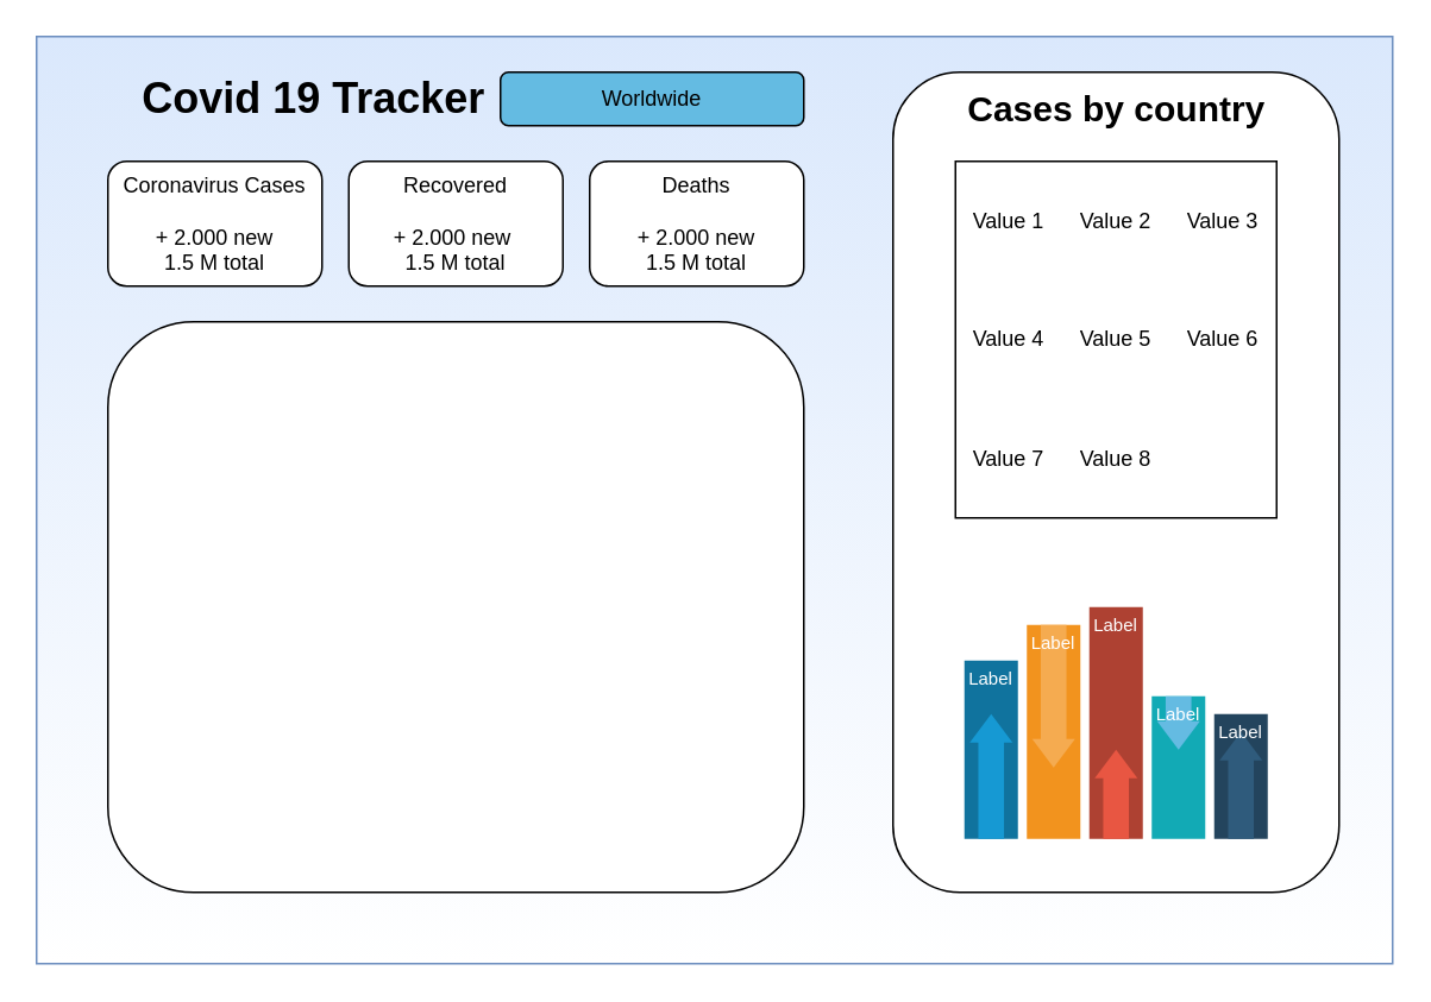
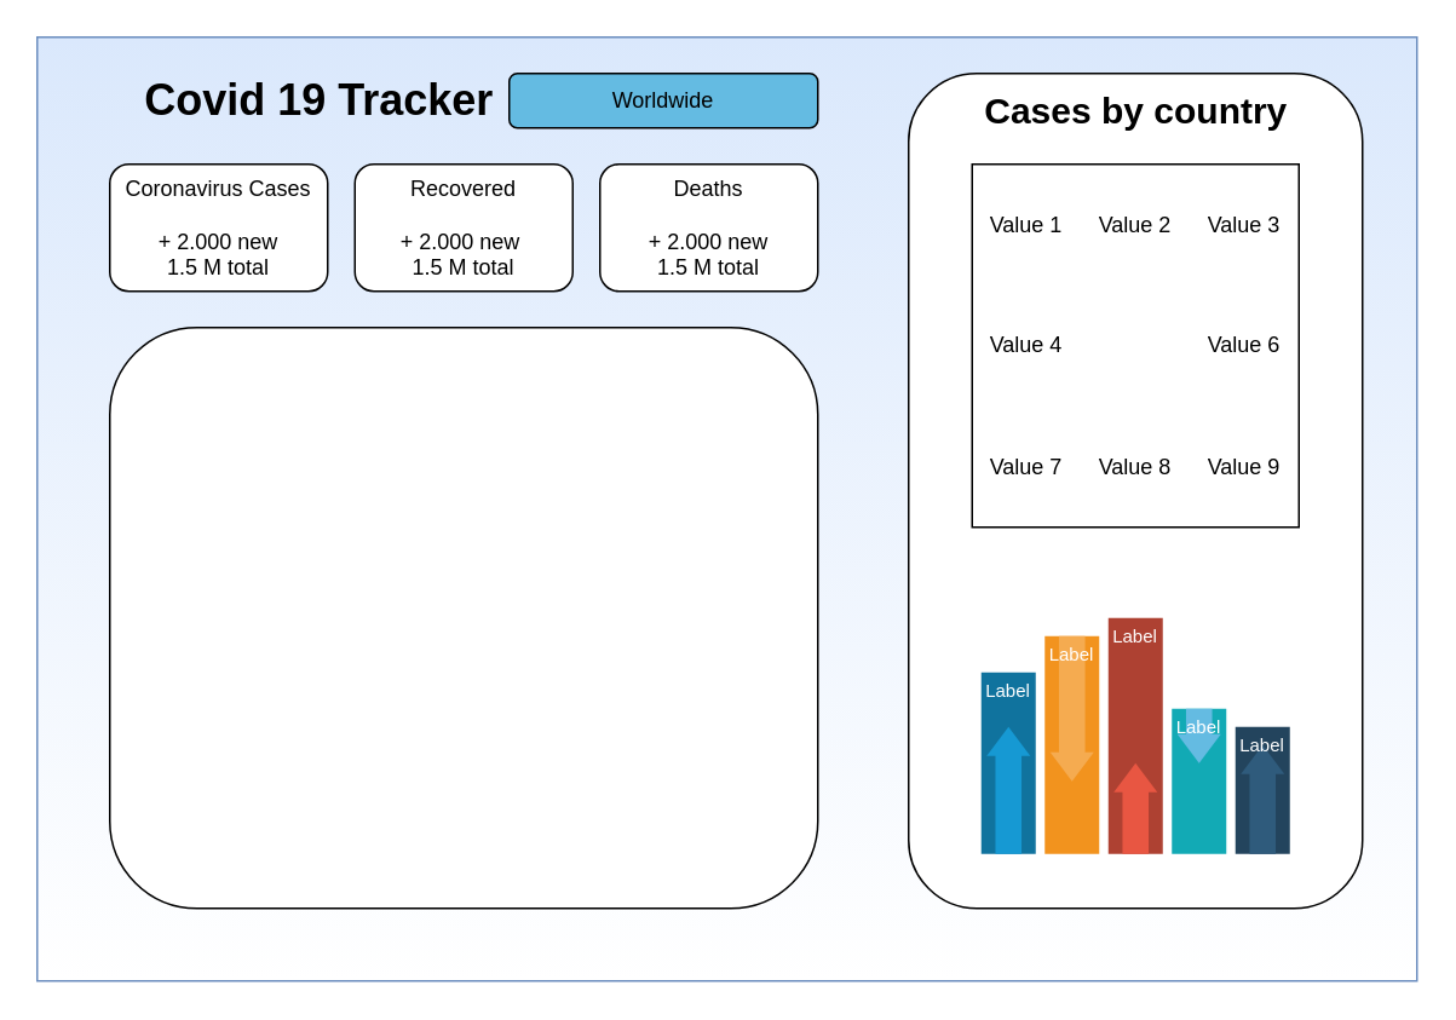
- <mxCell id="34" value="Value 5" style="shape=partialRectangle;html=1;whiteSpace=wrap;connectable=0;fillColor=none;top=0;left=0;bottom=0;right=0;overflow=hidden;" vertex="1" parent="32"><mxGeometry x="60" width="60" height="66" as="geometry" /></mxCell>
+ <mxCell id="39" value="Value 9" style="shape=partialRectangle;html=1;whiteSpace=wrap;connectable=0;fillColor=none;top=0;left=0;bottom=0;right=0;overflow=hidden;" vertex="1" parent="36"><mxGeometry x="120" width="60" height="67" as="geometry" /></mxCell>
